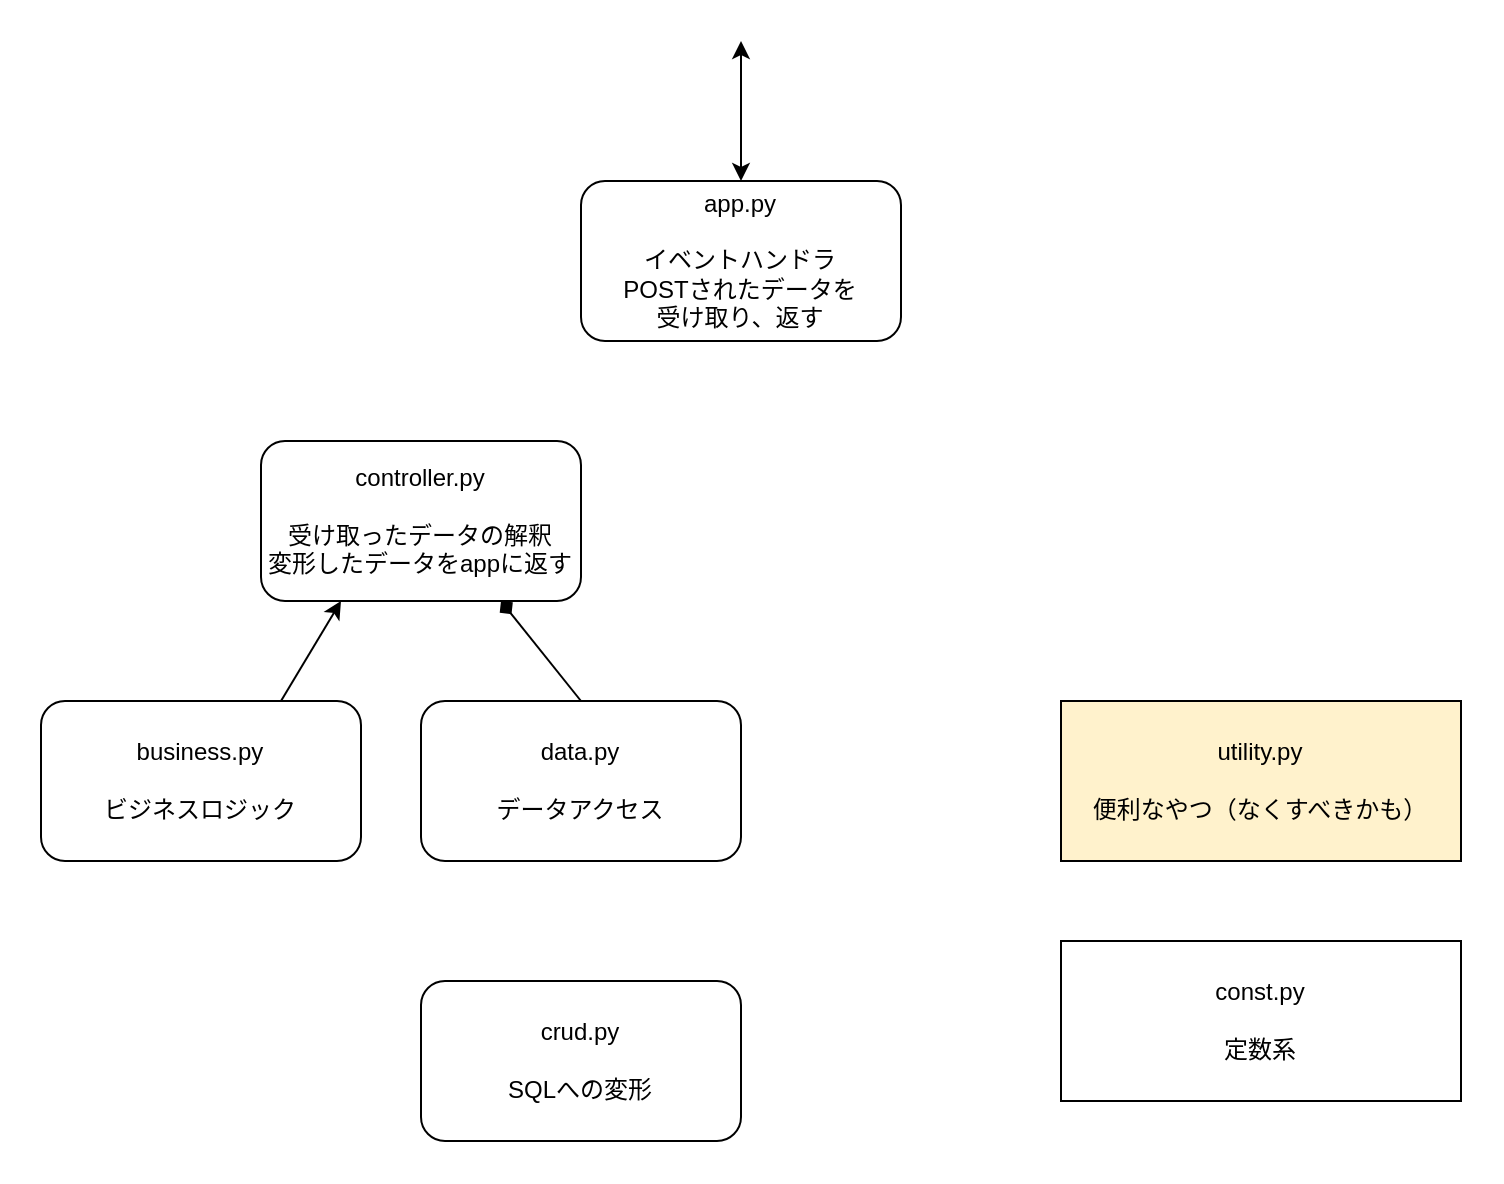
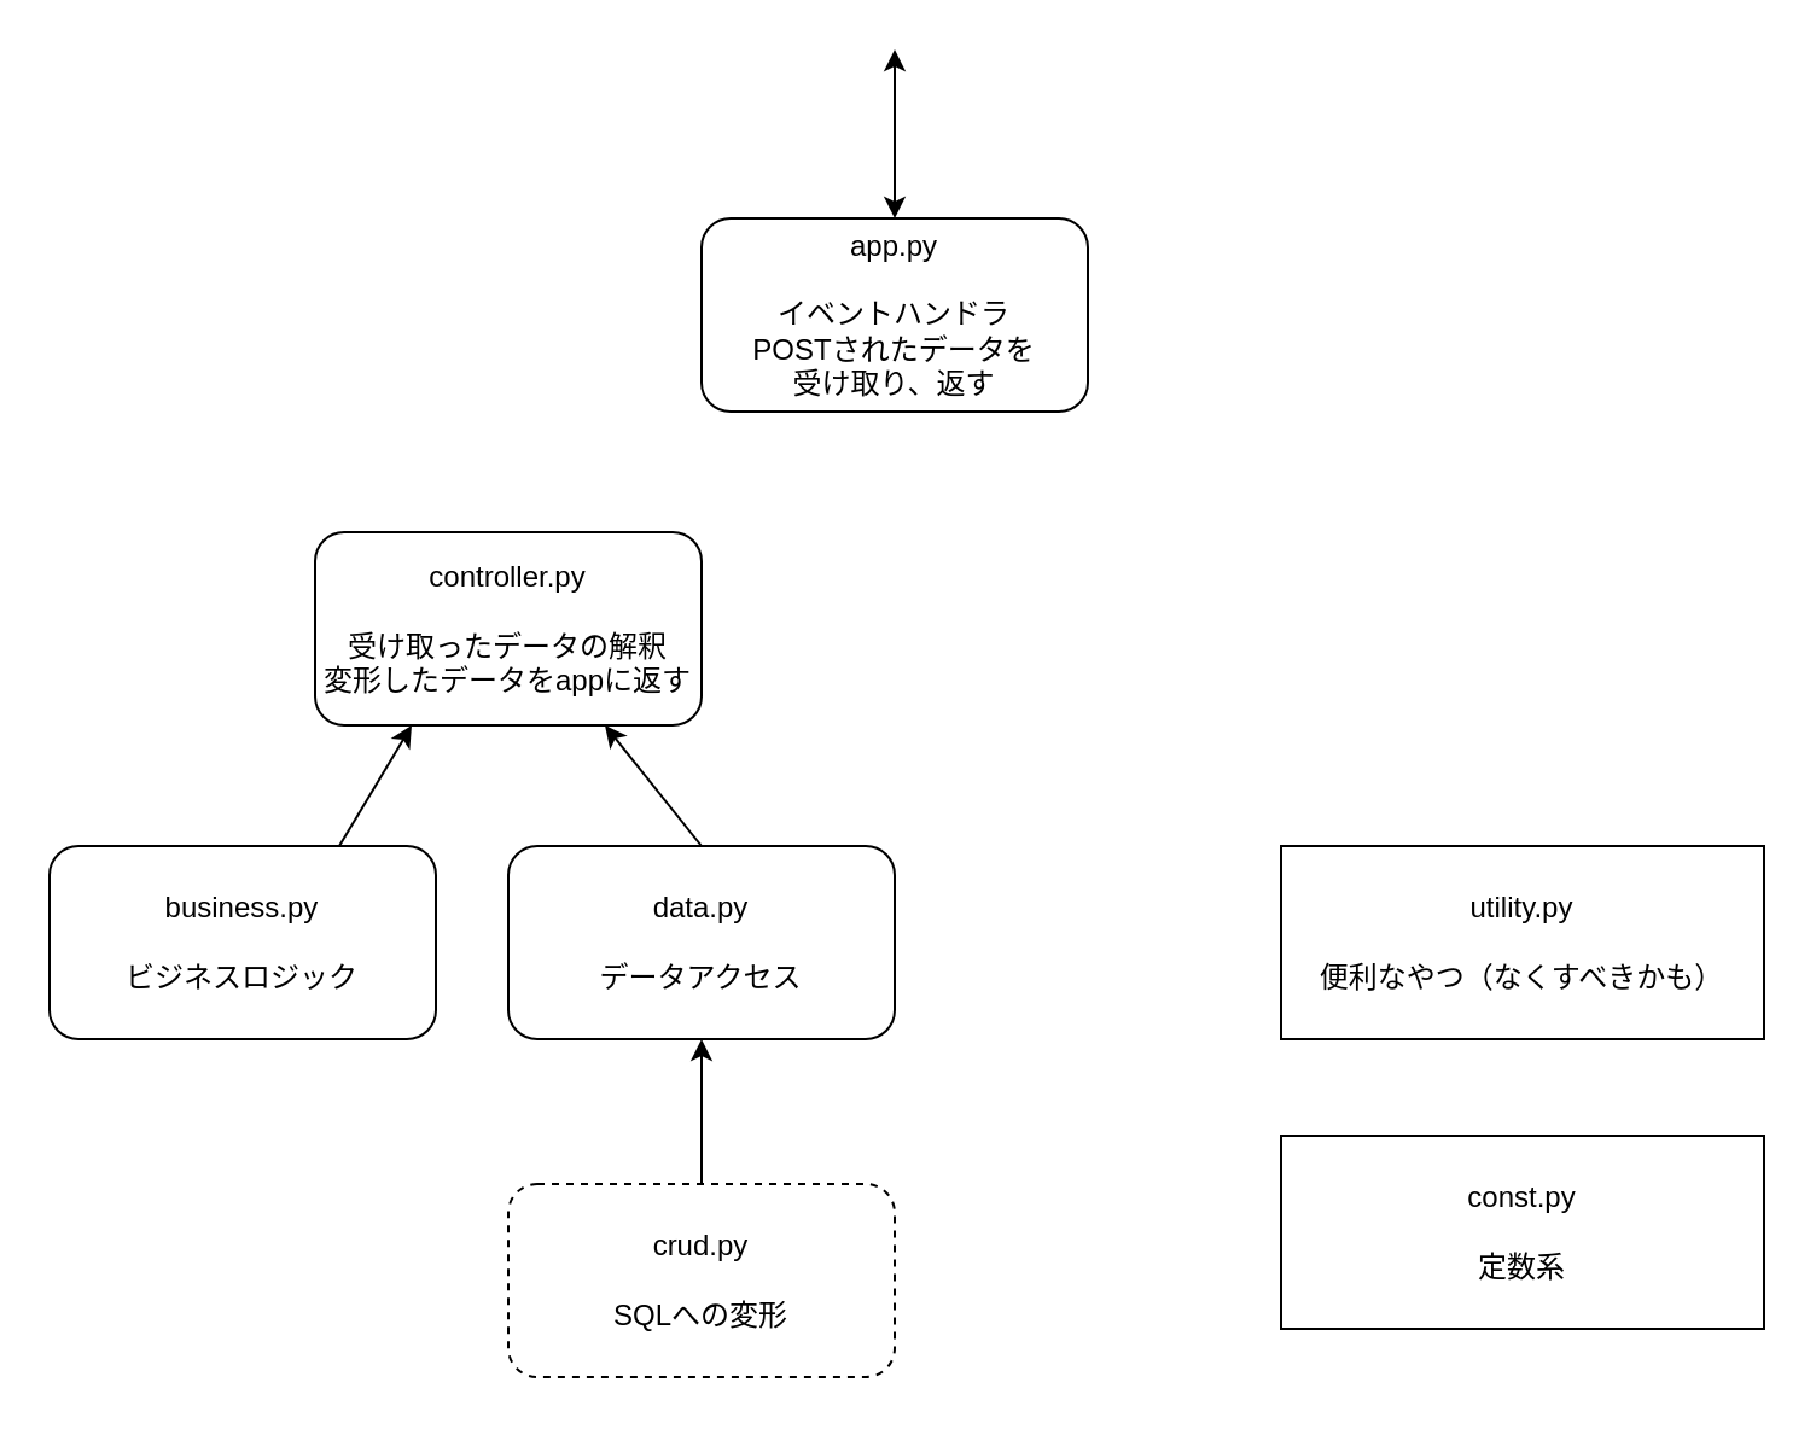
- <mxCell id="9" value="" style="endArrow=diamond;html=1;exitX=0.5;exitY=0;exitDx=0;exitDy=0;entryX=0.75;entryY=1;entryDx=0;entryDy=0;" parent="1" source="7" target="3" edge="1"><mxGeometry width="50" height="50" relative="1" as="geometry"><mxPoint x="150" y="360" as="sourcePoint" /><mxPoint x="180" y="310" as="targetPoint" /></mxGeometry></mxCell>
+ <mxCell id="9" value="" style="endArrow=classic;html=1;exitX=0.5;exitY=0;exitDx=0;exitDy=0;entryX=0.75;entryY=1;entryDx=0;entryDy=0;" parent="1" source="7" target="3" edge="1"><mxGeometry width="50" height="50" relative="1" as="geometry"><mxPoint x="150" y="360" as="sourcePoint" /><mxPoint x="180" y="310" as="targetPoint" /></mxGeometry></mxCell>
- <mxCell id="11" value="utility.py&lt;br&gt;&lt;br&gt;便利なやつ（なくすべきかも）" style="rounded=0;whiteSpace=wrap;html=1;fillColor=#fff2cc;" parent="1" vertex="1"><mxGeometry x="530" y="350" width="200" height="80" as="geometry" /></mxCell>
+ <mxCell id="11" value="utility.py&lt;br&gt;&lt;br&gt;便利なやつ（なくすべきかも）" style="rounded=0;whiteSpace=wrap;html=1;" parent="1" vertex="1"><mxGeometry x="530" y="350" width="200" height="80" as="geometry" /></mxCell>
+ <mxCell id="10" value="" style="endArrow=classic;html=1;exitX=0.5;exitY=0;exitDx=0;exitDy=0;entryX=0.5;entryY=1;entryDx=0;entryDy=0;" parent="1" source="8" target="7" edge="1"><mxGeometry width="50" height="50" relative="1" as="geometry"><mxPoint x="300" y="360" as="sourcePoint" /><mxPoint x="260" y="310" as="targetPoint" /></mxGeometry></mxCell>
- <mxCell id="8" value="crud.py&lt;br&gt;&lt;br&gt;SQLへの変形" style="rounded=1;whiteSpace=wrap;html=1;" parent="1" vertex="1"><mxGeometry x="210" y="490" width="160" height="80" as="geometry" /></mxCell>
+ <mxCell id="8" value="crud.py&lt;br&gt;&lt;br&gt;SQLへの変形" style="rounded=1;whiteSpace=wrap;html=1;dashed=1;" parent="1" vertex="1"><mxGeometry x="210" y="490" width="160" height="80" as="geometry" /></mxCell>
